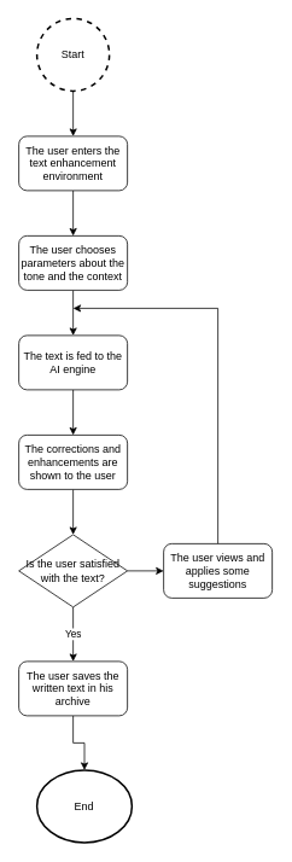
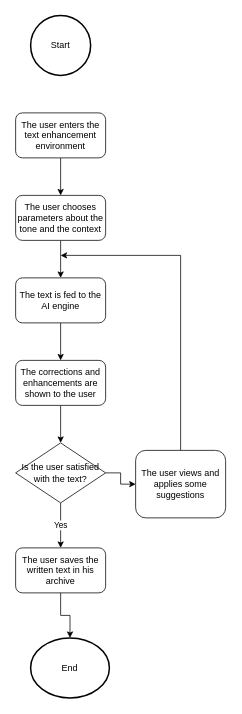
- <mxCell id="4" value="Start" style="ellipse;whiteSpace=wrap;html=1;aspect=fixed;strokeWidth=2;dashed=1;" vertex="1" parent="1"><mxGeometry x="40" y="20" width="80" height="80" as="geometry" /></mxCell>
+ <mxCell id="4" value="Start" style="ellipse;whiteSpace=wrap;html=1;aspect=fixed;strokeWidth=2;" vertex="1" parent="1"><mxGeometry x="40" y="20" width="80" height="80" as="geometry" /></mxCell>
- <mxCell id="3" style="edgeStyle=orthogonalEdgeStyle;rounded=0;orthogonalLoop=1;jettySize=auto;html=1;" edge="1" parent="1" source="4" target="6"><mxGeometry relative="1" as="geometry" /></mxCell>
- <mxCell id="19" value="The user views and applies some suggestions" style="rounded=1;whiteSpace=wrap;html=1;" vertex="1" parent="1"><mxGeometry x="180" y="600" width="120" height="60" as="geometry" /></mxCell>
+ <mxCell id="19" value="The user views and applies some suggestions" style="rounded=1;whiteSpace=wrap;html=1;" vertex="1" parent="1"><mxGeometry x="180" y="600" width="120" height="90" as="geometry" /></mxCell>
